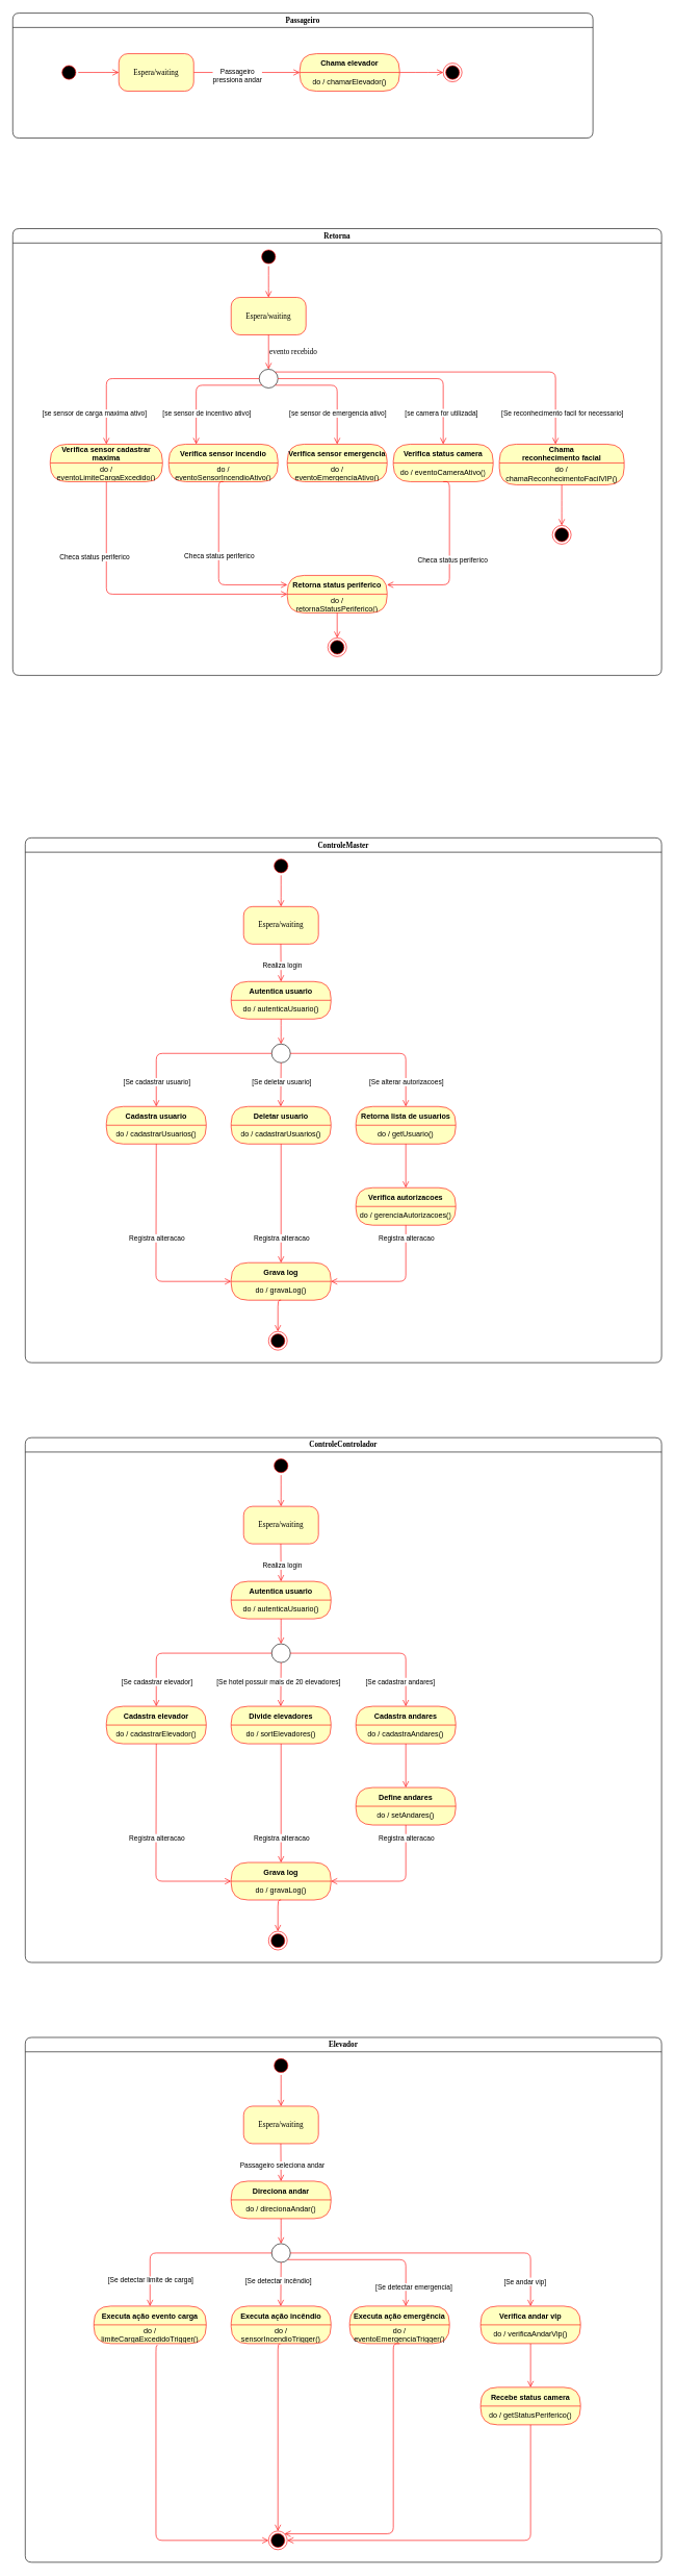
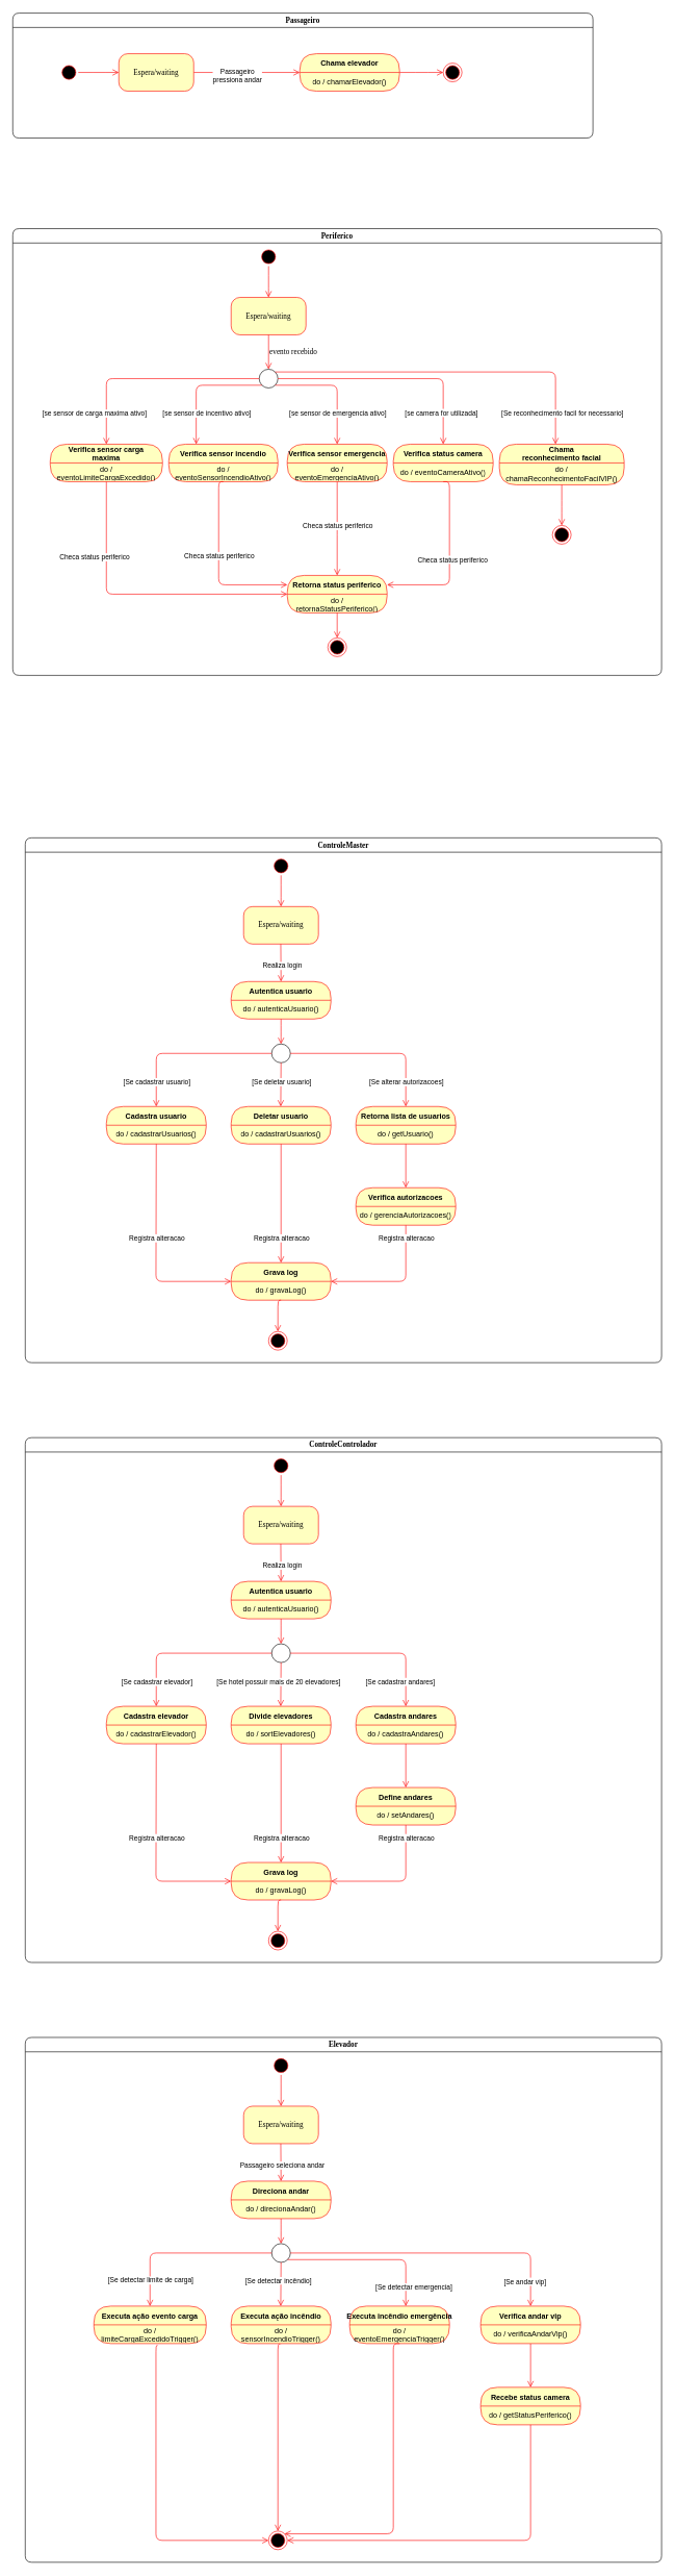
- <mxCell id="12" value="Retorna" style="swimlane;whiteSpace=wrap;html=1;rounded=1;shadow=0;comic=0;labelBackgroundColor=none;strokeWidth=1;fontFamily=Verdana;fontSize=12;align=center;" vertex="1" parent="1"><mxGeometry x="20" y="365" width="1040" height="715" as="geometry" /></mxCell>
+ <mxCell id="12" value="Periferico" style="swimlane;whiteSpace=wrap;html=1;rounded=1;shadow=0;comic=0;labelBackgroundColor=none;strokeWidth=1;fontFamily=Verdana;fontSize=12;align=center;" vertex="1" parent="1"><mxGeometry x="20" y="365" width="1040" height="715" as="geometry" /></mxCell>
- <mxCell id="23" value="Verifica sensor cadastrar&#10;maxima" style="swimlane;fontStyle=1;align=center;verticalAlign=middle;childLayout=stackLayout;horizontal=1;startSize=30;horizontalStack=0;resizeParent=0;resizeLast=1;container=0;fontColor=#000000;collapsible=0;rounded=1;arcSize=30;strokeColor=#ff0000;fillColor=#ffffc0;swimlaneFillColor=#ffffc0;dropTarget=0;" vertex="1" parent="12"><mxGeometry x="60" y="345" width="180" height="60" as="geometry" /></mxCell>
+ <mxCell id="23" value="Verifica sensor carga&#10;maxima" style="swimlane;fontStyle=1;align=center;verticalAlign=middle;childLayout=stackLayout;horizontal=1;startSize=30;horizontalStack=0;resizeParent=0;resizeLast=1;container=0;fontColor=#000000;collapsible=0;rounded=1;arcSize=30;strokeColor=#ff0000;fillColor=#ffffc0;swimlaneFillColor=#ffffc0;dropTarget=0;" vertex="1" parent="12"><mxGeometry x="60" y="345" width="180" height="60" as="geometry" /></mxCell>
+ <mxCell id="38" style="edgeStyle=elbowEdgeStyle;html=1;labelBackgroundColor=none;endArrow=open;endSize=8;strokeColor=#ff0000;fontFamily=Verdana;fontSize=12;align=left;exitX=0.5;exitY=1;exitDx=0;exitDy=0;entryX=0.5;entryY=0;entryDx=0;entryDy=0;" edge="1" parent="12" source="28" target="42"><mxGeometry relative="1" as="geometry"><mxPoint x="530" y="405" as="sourcePoint" /><mxPoint x="520" y="535" as="targetPoint" /></mxGeometry></mxCell>
+ <mxCell id="39" value="Checa status periferico" style="edgeLabel;html=1;align=center;verticalAlign=middle;resizable=0;points=[];" vertex="1" connectable="0" parent="38"><mxGeometry x="-0.227" relative="1" as="geometry"><mxPoint y="12" as="offset" /></mxGeometry></mxCell>
- <mxCell id="150" value="Executa ação emergência" style="swimlane;fontStyle=1;align=center;verticalAlign=middle;childLayout=stackLayout;horizontal=1;startSize=30;horizontalStack=0;resizeParent=0;resizeLast=1;container=0;fontColor=#000000;collapsible=0;rounded=1;arcSize=30;strokeColor=#ff0000;fillColor=#ffffc0;swimlaneFillColor=#ffffc0;dropTarget=0;" vertex="1" parent="122"><mxGeometry x="520" y="430" width="160" height="60" as="geometry" /></mxCell>
+ <mxCell id="150" value="Executa incêndio emergência" style="swimlane;fontStyle=1;align=center;verticalAlign=middle;childLayout=stackLayout;horizontal=1;startSize=30;horizontalStack=0;resizeParent=0;resizeLast=1;container=0;fontColor=#000000;collapsible=0;rounded=1;arcSize=30;strokeColor=#ff0000;fillColor=#ffffc0;swimlaneFillColor=#ffffc0;dropTarget=0;" vertex="1" parent="122"><mxGeometry x="520" y="430" width="160" height="60" as="geometry" /></mxCell>
